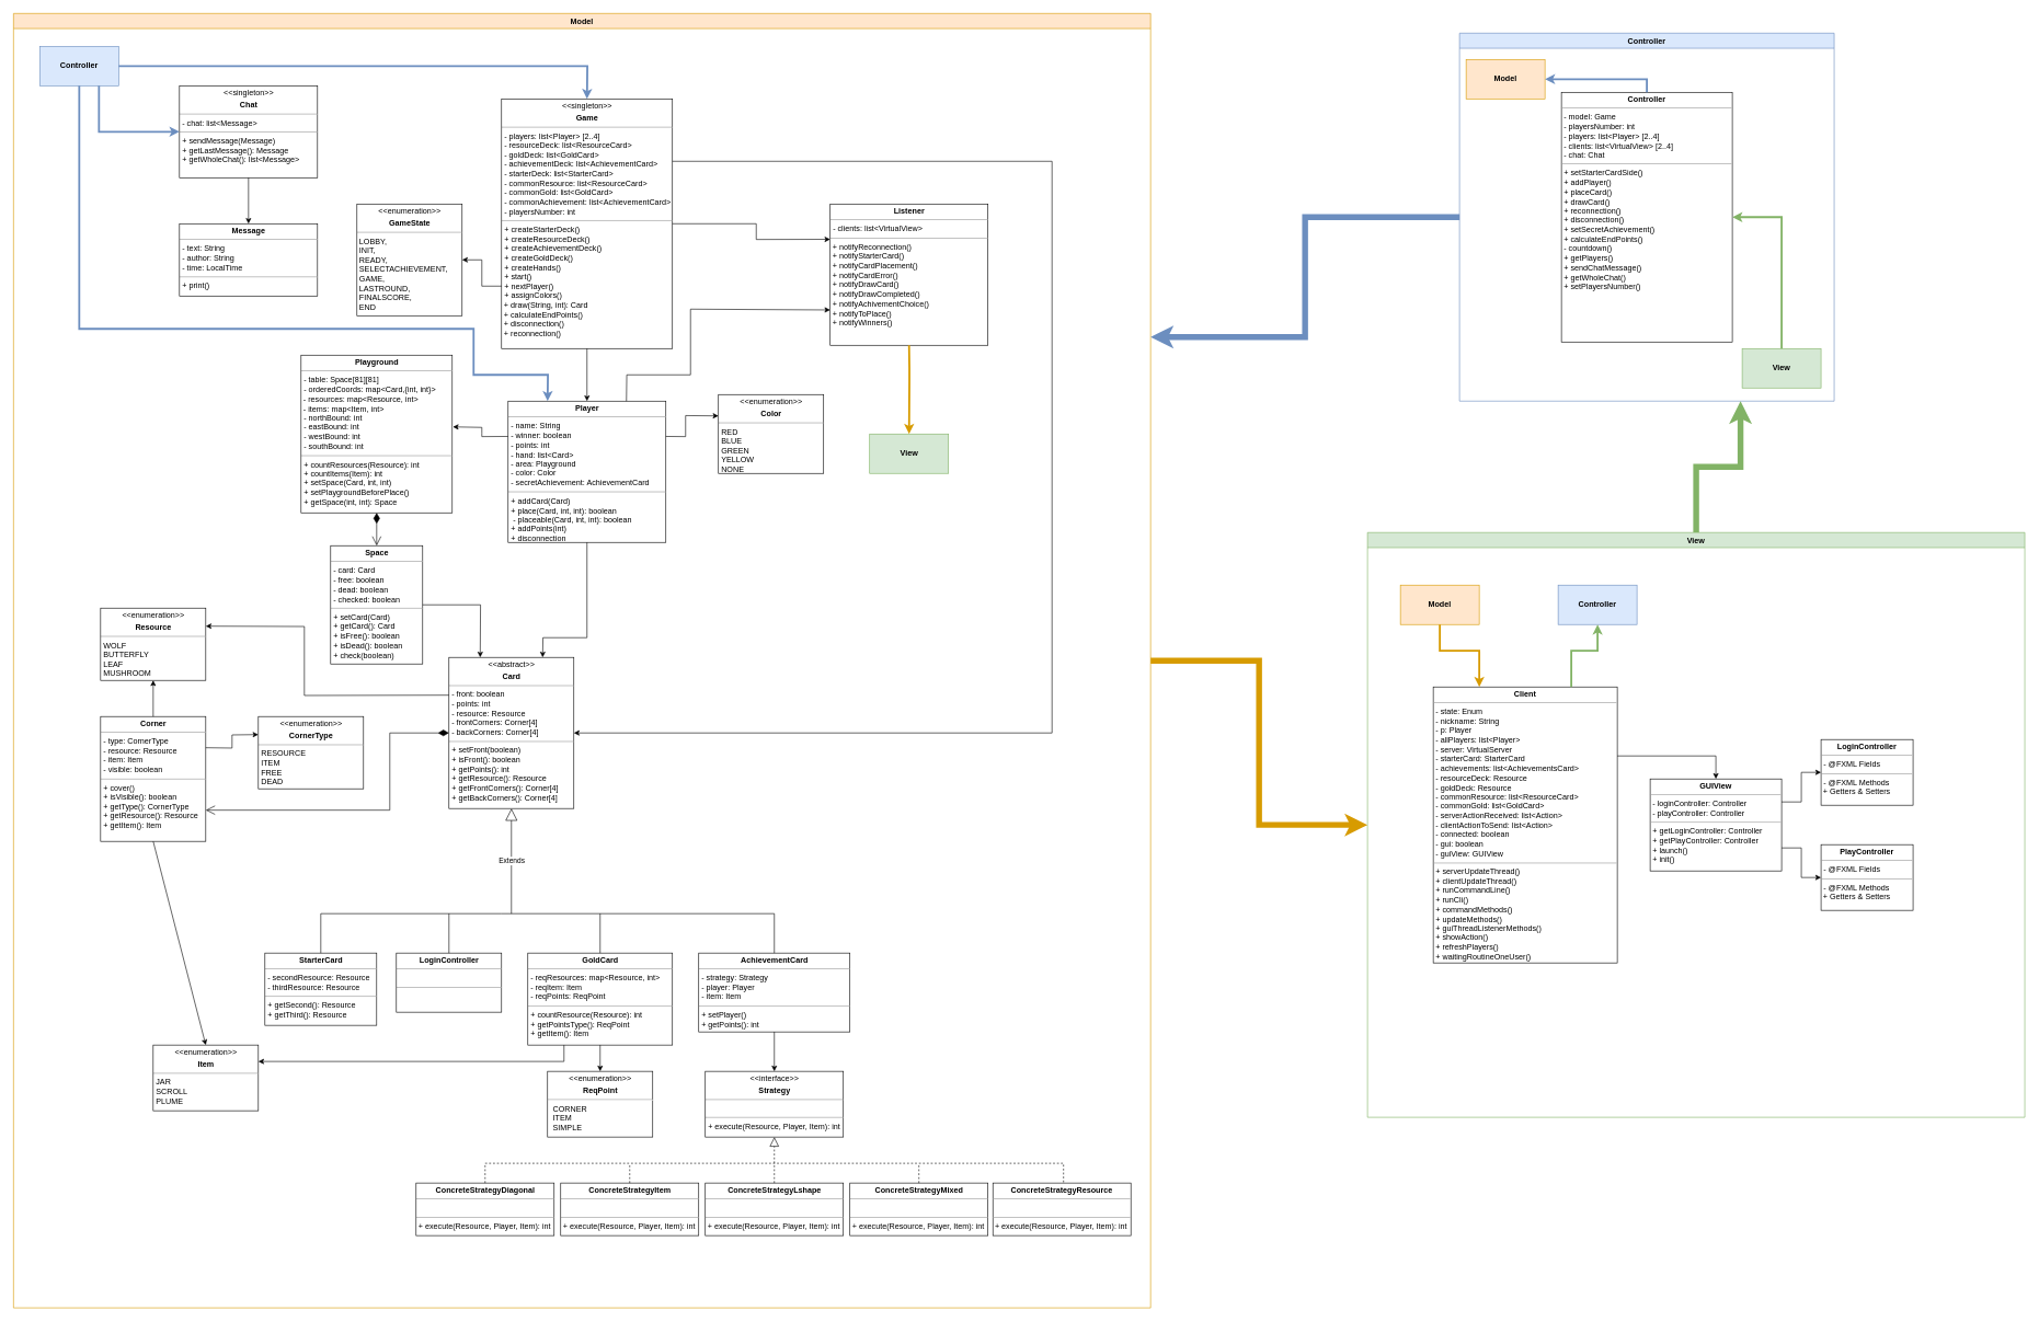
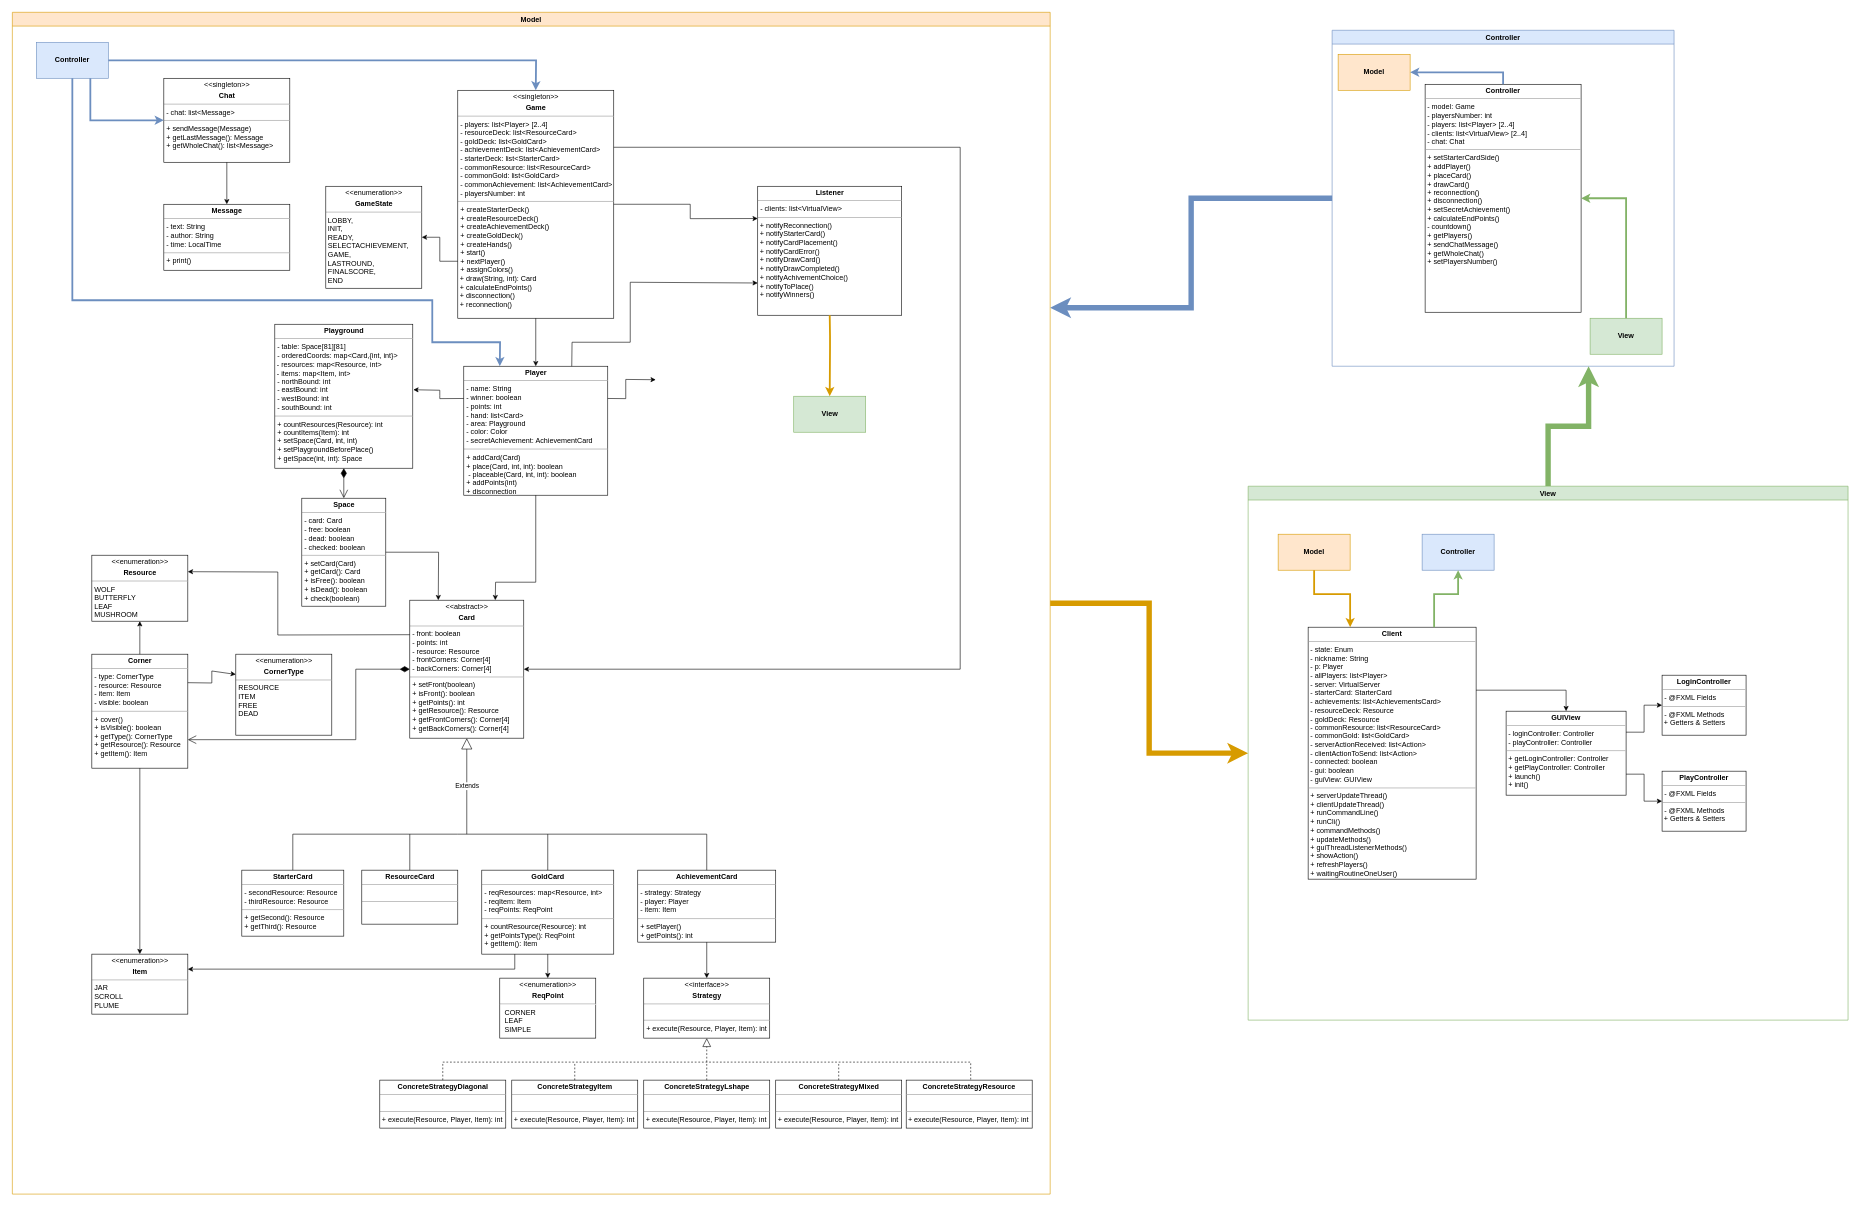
- <mxCell id="34" value="&lt;p style=&quot;margin:0px;margin-top:4px;text-align:center;&quot;&gt;&amp;lt;&amp;lt;enumeration&amp;gt;&amp;gt;&lt;/p&gt;&lt;p style=&quot;margin:0px;margin-top:4px;text-align:center;&quot;&gt;&lt;b&gt;Color&lt;/b&gt;&lt;br&gt;&lt;/p&gt;&lt;hr size=&quot;1&quot;&gt;&lt;p style=&quot;margin:0px;margin-left:4px;&quot;&gt;RED&lt;br&gt;&lt;/p&gt;&lt;p style=&quot;margin:0px;margin-left:4px;&quot;&gt;BLUE&lt;/p&gt;&lt;p style=&quot;margin:0px;margin-left:4px;&quot;&gt;GREEN&lt;/p&gt;&lt;p style=&quot;margin:0px;margin-left:4px;&quot;&gt;YELLOW&lt;/p&gt;&lt;p style=&quot;margin:0px;margin-left:4px;&quot;&gt;NONE&lt;br&gt;&lt;/p&gt;" style="verticalAlign=top;align=left;overflow=fill;html=1;whiteSpace=wrap;" parent="3" vertex="1"><mxGeometry x="1072.5" y="580" width="160" height="120" as="geometry" /></mxCell>
- <mxCell id="27" value="&lt;p style=&quot;margin:0px;margin-top:4px;text-align:center;&quot;&gt;&amp;lt;&amp;lt;enumeration&amp;gt;&amp;gt;&lt;/p&gt;&lt;p style=&quot;margin:0px;margin-top:4px;text-align:center;&quot;&gt;&lt;b&gt;CornerType&lt;/b&gt;&lt;br&gt;&lt;/p&gt;&lt;hr size=&quot;1&quot;&gt;&lt;p style=&quot;margin:0px;margin-left:4px;&quot;&gt;RESOURCE&lt;br&gt;&lt;/p&gt;&lt;p style=&quot;margin:0px;margin-left:4px;&quot;&gt;ITEM&lt;/p&gt;&lt;p style=&quot;margin:0px;margin-left:4px;&quot;&gt;FREE&lt;/p&gt;&lt;p style=&quot;margin:0px;margin-left:4px;&quot;&gt;DEAD&lt;/p&gt;" style="verticalAlign=top;align=left;overflow=fill;html=1;whiteSpace=wrap;" parent="3" vertex="1"><mxGeometry x="372.5" y="1070" width="160" height="110" as="geometry" /></mxCell>
+ <mxCell id="27" value="&lt;p style=&quot;margin:0px;margin-top:4px;text-align:center;&quot;&gt;&amp;lt;&amp;lt;enumeration&amp;gt;&amp;gt;&lt;/p&gt;&lt;p style=&quot;margin:0px;margin-top:4px;text-align:center;&quot;&gt;&lt;b&gt;CornerType&lt;/b&gt;&lt;br&gt;&lt;/p&gt;&lt;hr size=&quot;1&quot;&gt;&lt;p style=&quot;margin:0px;margin-left:4px;&quot;&gt;RESOURCE&lt;br&gt;&lt;/p&gt;&lt;p style=&quot;margin:0px;margin-left:4px;&quot;&gt;ITEM&lt;/p&gt;&lt;p style=&quot;margin:0px;margin-left:4px;&quot;&gt;FREE&lt;/p&gt;&lt;p style=&quot;margin:0px;margin-left:4px;&quot;&gt;DEAD&lt;/p&gt;" style="verticalAlign=top;align=left;overflow=fill;html=1;whiteSpace=wrap;" parent="3" vertex="1"><mxGeometry x="372.5" y="1070" width="160" height="135" as="geometry" /></mxCell>
- <mxCell id="9" value="&lt;p style=&quot;margin:0px;margin-top:4px;text-align:center;&quot;&gt;&lt;b&gt;LoginController&lt;/b&gt;&lt;/p&gt;&lt;hr size=&quot;1&quot;&gt;&lt;p style=&quot;margin:0px;margin-left:4px;&quot;&gt;&lt;br&gt;&lt;/p&gt;&lt;hr size=&quot;1&quot;&gt;&lt;p style=&quot;margin:0px;margin-left:4px;&quot;&gt;&lt;br&gt;&lt;/p&gt;" style="verticalAlign=top;align=left;overflow=fill;html=1;whiteSpace=wrap;" parent="3" vertex="1"><mxGeometry x="582.5" y="1430" width="160" height="90" as="geometry" /></mxCell>
+ <mxCell id="9" value="&lt;p style=&quot;margin:0px;margin-top:4px;text-align:center;&quot;&gt;&lt;b&gt;ResourceCard&lt;/b&gt;&lt;/p&gt;&lt;hr size=&quot;1&quot;&gt;&lt;p style=&quot;margin:0px;margin-left:4px;&quot;&gt;&lt;br&gt;&lt;/p&gt;&lt;hr size=&quot;1&quot;&gt;&lt;p style=&quot;margin:0px;margin-left:4px;&quot;&gt;&lt;br&gt;&lt;/p&gt;" style="verticalAlign=top;align=left;overflow=fill;html=1;whiteSpace=wrap;" parent="3" vertex="1"><mxGeometry x="582.5" y="1430" width="160" height="90" as="geometry" /></mxCell>
- <mxCell id="22" value="&lt;p style=&quot;margin:0px;margin-top:4px;text-align:center;&quot;&gt;&amp;lt;&amp;lt;enumeration&amp;gt;&amp;gt;&lt;/p&gt;&lt;p style=&quot;margin:0px;margin-top:4px;text-align:center;&quot;&gt;&lt;b&gt;Item&lt;/b&gt;&lt;/p&gt;&lt;hr size=&quot;1&quot;&gt;&lt;p style=&quot;margin:0px;margin-left:4px;&quot;&gt;JAR&lt;/p&gt;&lt;p style=&quot;margin:0px;margin-left:4px;&quot;&gt;SCROLL&lt;/p&gt;&lt;p style=&quot;margin:0px;margin-left:4px;&quot;&gt;PLUME&lt;/p&gt;" style="verticalAlign=top;align=left;overflow=fill;html=1;whiteSpace=wrap;" parent="3" vertex="1"><mxGeometry x="212.5" y="1570" width="160" height="100" as="geometry" /></mxCell>
+ <mxCell id="22" value="&lt;p style=&quot;margin:0px;margin-top:4px;text-align:center;&quot;&gt;&amp;lt;&amp;lt;enumeration&amp;gt;&amp;gt;&lt;/p&gt;&lt;p style=&quot;margin:0px;margin-top:4px;text-align:center;&quot;&gt;&lt;b&gt;Item&lt;/b&gt;&lt;/p&gt;&lt;hr size=&quot;1&quot;&gt;&lt;p style=&quot;margin:0px;margin-left:4px;&quot;&gt;JAR&lt;/p&gt;&lt;p style=&quot;margin:0px;margin-left:4px;&quot;&gt;SCROLL&lt;/p&gt;&lt;p style=&quot;margin:0px;margin-left:4px;&quot;&gt;PLUME&lt;/p&gt;" style="verticalAlign=top;align=left;overflow=fill;html=1;whiteSpace=wrap;" parent="3" vertex="1"><mxGeometry x="132.5" y="1570" width="160" height="100" as="geometry" /></mxCell>
- <mxCell id="11" value="&lt;p style=&quot;margin: 4px 0px 0px; text-align: center;&quot;&gt;&lt;font style=&quot;font-size: 12px;&quot;&gt;&amp;lt;&amp;lt;enumeration&amp;gt;&amp;gt;&lt;/font&gt;&lt;/p&gt;&lt;p style=&quot;margin: 4px 0px 0px; text-align: center;&quot;&gt;&lt;b&gt;ReqPoint&lt;/b&gt;&lt;/p&gt;&lt;hr&gt;&lt;p style=&quot;margin:0px;margin-left:8px;&quot;&gt;CORNER&lt;/p&gt;&lt;p style=&quot;margin:0px;margin-left:8px;&quot;&gt;ITEM&lt;/p&gt;&lt;p style=&quot;margin:0px;margin-left:8px;&quot;&gt;SIMPLE&lt;br&gt;&lt;/p&gt;" style="verticalAlign=top;align=left;overflow=fill;html=1;whiteSpace=wrap;" parent="3" vertex="1"><mxGeometry x="812.5" y="1610" width="160" height="100" as="geometry" /></mxCell>
+ <mxCell id="11" value="&lt;p style=&quot;margin: 4px 0px 0px; text-align: center;&quot;&gt;&lt;font style=&quot;font-size: 12px;&quot;&gt;&amp;lt;&amp;lt;enumeration&amp;gt;&amp;gt;&lt;/font&gt;&lt;/p&gt;&lt;p style=&quot;margin: 4px 0px 0px; text-align: center;&quot;&gt;&lt;b&gt;ReqPoint&lt;/b&gt;&lt;/p&gt;&lt;hr&gt;&lt;p style=&quot;margin:0px;margin-left:8px;&quot;&gt;CORNER&lt;/p&gt;&lt;p style=&quot;margin:0px;margin-left:8px;&quot;&gt;LEAF&lt;/p&gt;&lt;p style=&quot;margin:0px;margin-left:8px;&quot;&gt;SIMPLE&lt;br&gt;&lt;/p&gt;" style="verticalAlign=top;align=left;overflow=fill;html=1;whiteSpace=wrap;" parent="3" vertex="1"><mxGeometry x="812.5" y="1610" width="160" height="100" as="geometry" /></mxCell>
